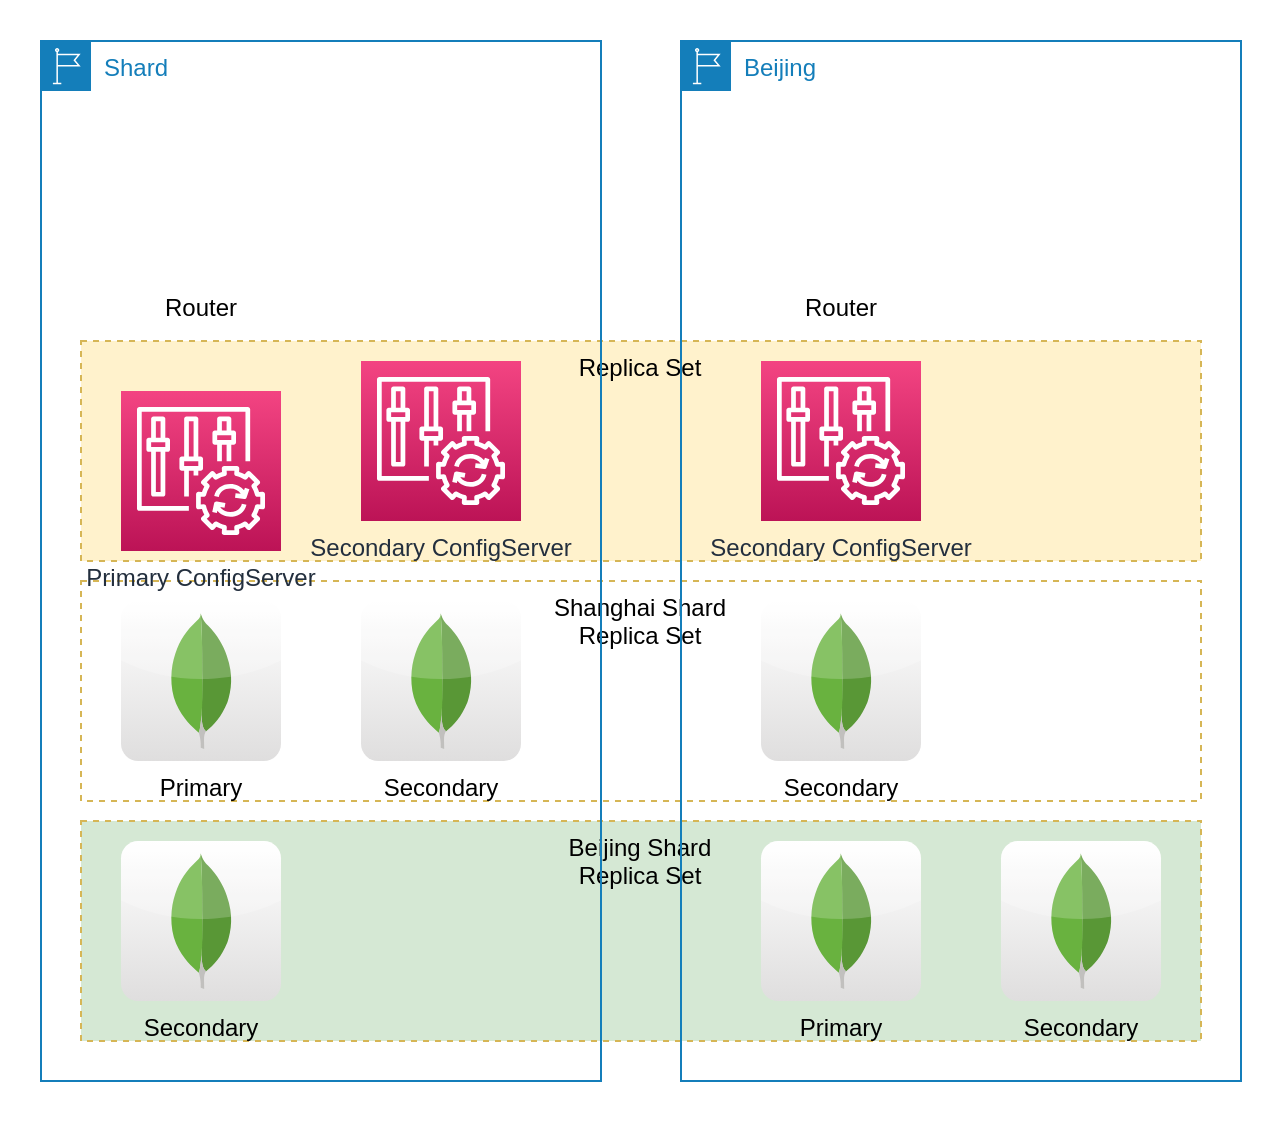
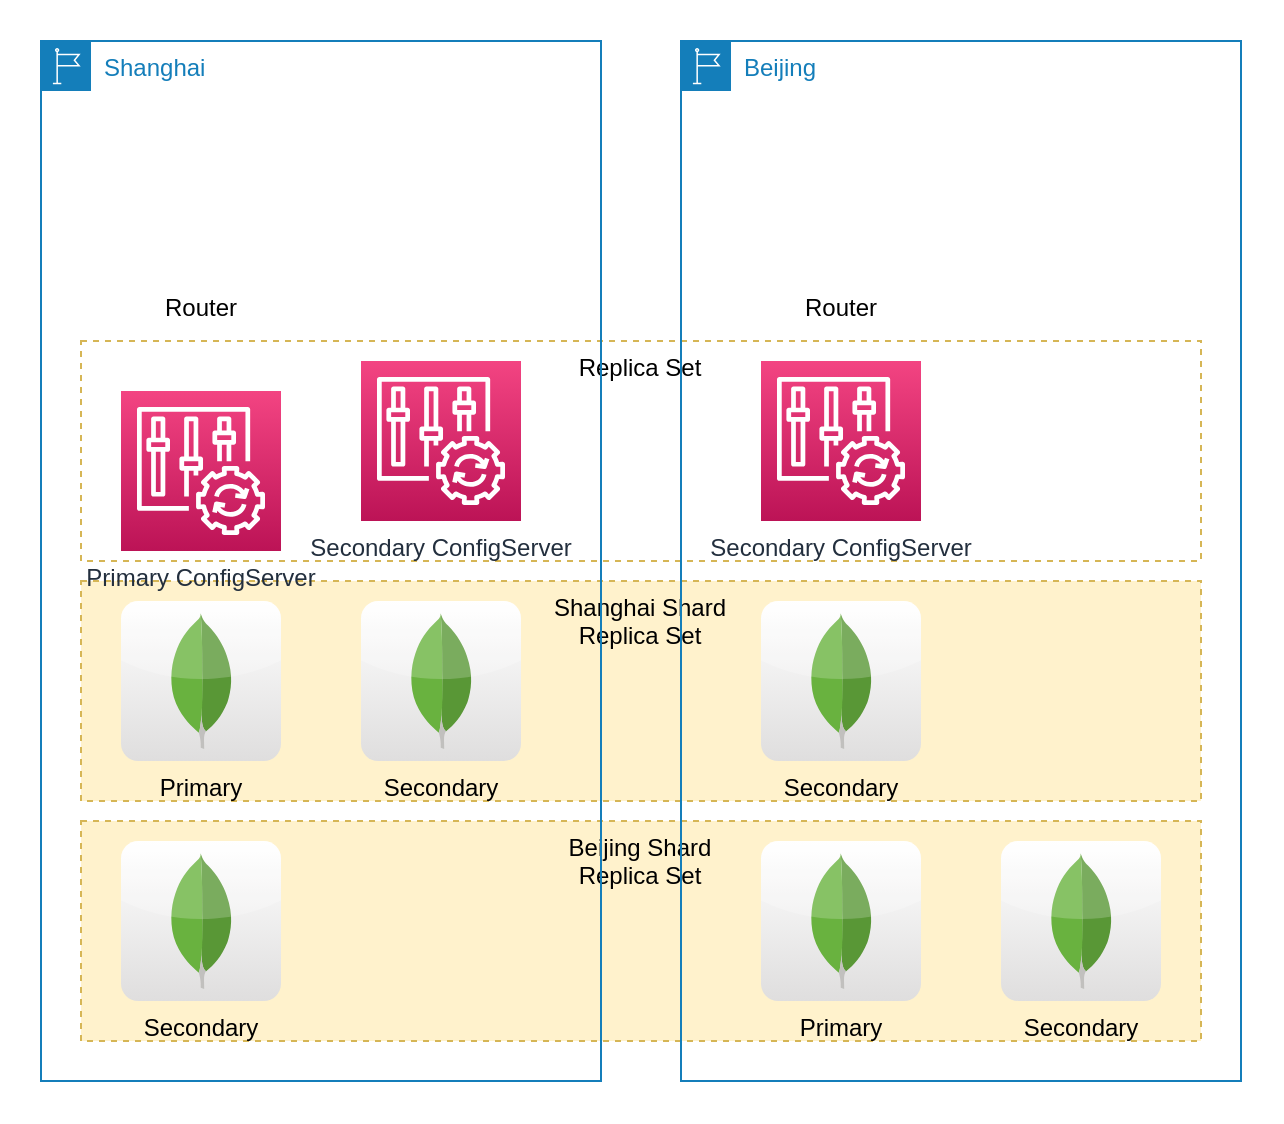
- <mxCell id="5" value="Shard" style="points=[[0,0],[0.25,0],[0.5,0],[0.75,0],[1,0],[1,0.25],[1,0.5],[1,0.75],[1,1],[0.75,1],[0.5,1],[0.25,1],[0,1],[0,0.75],[0,0.5],[0,0.25]];outlineConnect=0;gradientColor=none;html=1;whiteSpace=wrap;fontSize=12;fontStyle=0;shape=mxgraph.aws4.group;grIcon=mxgraph.aws4.group_region;strokeColor=#147EBA;fillColor=none;verticalAlign=top;align=left;spacingLeft=30;fontColor=#147EBA;dashed=0;" vertex="1" parent="1"><mxGeometry x="20" y="20" width="280" height="520" as="geometry" /></mxCell>
+ <mxCell id="5" value="Shanghai" style="points=[[0,0],[0.25,0],[0.5,0],[0.75,0],[1,0],[1,0.25],[1,0.5],[1,0.75],[1,1],[0.75,1],[0.5,1],[0.25,1],[0,1],[0,0.75],[0,0.5],[0,0.25]];outlineConnect=0;gradientColor=none;html=1;whiteSpace=wrap;fontSize=12;fontStyle=0;shape=mxgraph.aws4.group;grIcon=mxgraph.aws4.group_region;strokeColor=#147EBA;fillColor=none;verticalAlign=top;align=left;spacingLeft=30;fontColor=#147EBA;dashed=0;" vertex="1" parent="1"><mxGeometry x="20" y="20" width="280" height="520" as="geometry" /></mxCell>
- <mxCell id="2" value="Replica Set" style="fillColor=#fff2cc;strokeColor=#d6b656;dashed=1;verticalAlign=top;fontStyle=0;" vertex="1" parent="1"><mxGeometry x="40" y="170" width="560" height="110" as="geometry" /></mxCell>
+ <mxCell id="2" value="Replica Set" style="fillColor=#ffffff;strokeColor=#d6b656;dashed=1;verticalAlign=top;fontStyle=0;" vertex="1" parent="1"><mxGeometry x="40" y="170" width="560" height="110" as="geometry" /></mxCell>
- <mxCell id="4" value="Shanghai Shard &#10;Replica Set" style="fillColor=#ffffff;strokeColor=#d6b656;dashed=1;verticalAlign=top;fontStyle=0;" vertex="1" parent="1"><mxGeometry x="40" y="290" width="560" height="110" as="geometry" /></mxCell>
+ <mxCell id="4" value="Shanghai Shard &#10;Replica Set" style="fillColor=#fff2cc;strokeColor=#d6b656;dashed=1;verticalAlign=top;fontStyle=0;" vertex="1" parent="1"><mxGeometry x="40" y="290" width="560" height="110" as="geometry" /></mxCell>
- <mxCell id="3" value="Beijing Shard &#10;Replica Set" style="fillColor=#d5e8d4;strokeColor=#d6b656;dashed=1;verticalAlign=top;fontStyle=0;" vertex="1" parent="1"><mxGeometry x="40" y="410" width="560" height="110" as="geometry" /></mxCell>
+ <mxCell id="3" value="Beijing Shard &#10;Replica Set" style="fillColor=#fff2cc;strokeColor=#d6b656;dashed=1;verticalAlign=top;fontStyle=0;" vertex="1" parent="1"><mxGeometry x="40" y="410" width="560" height="110" as="geometry" /></mxCell>
